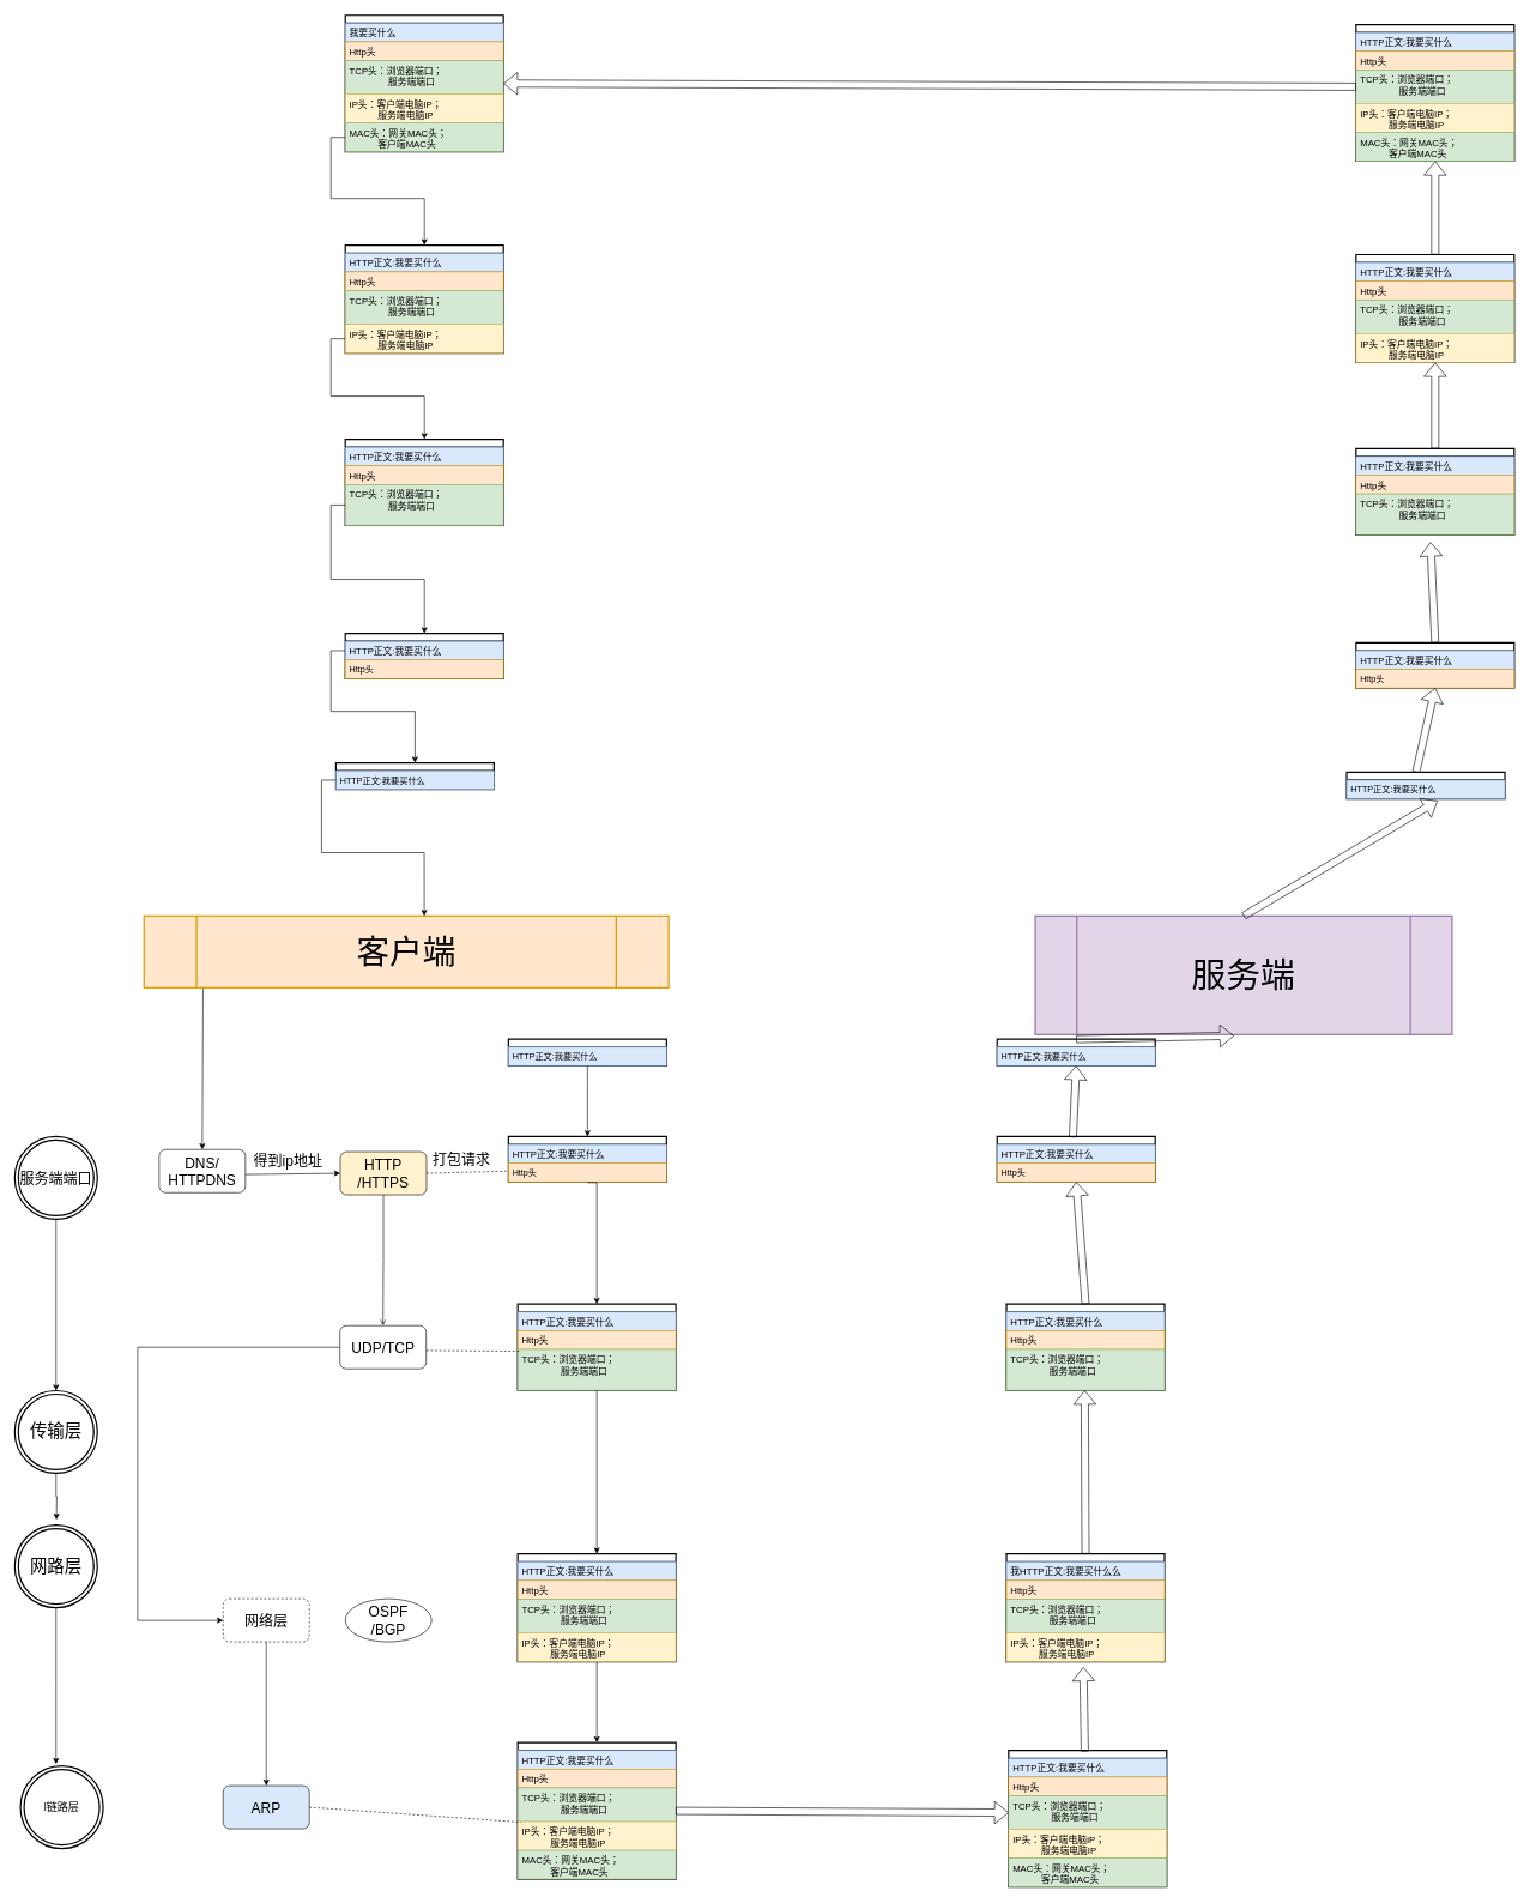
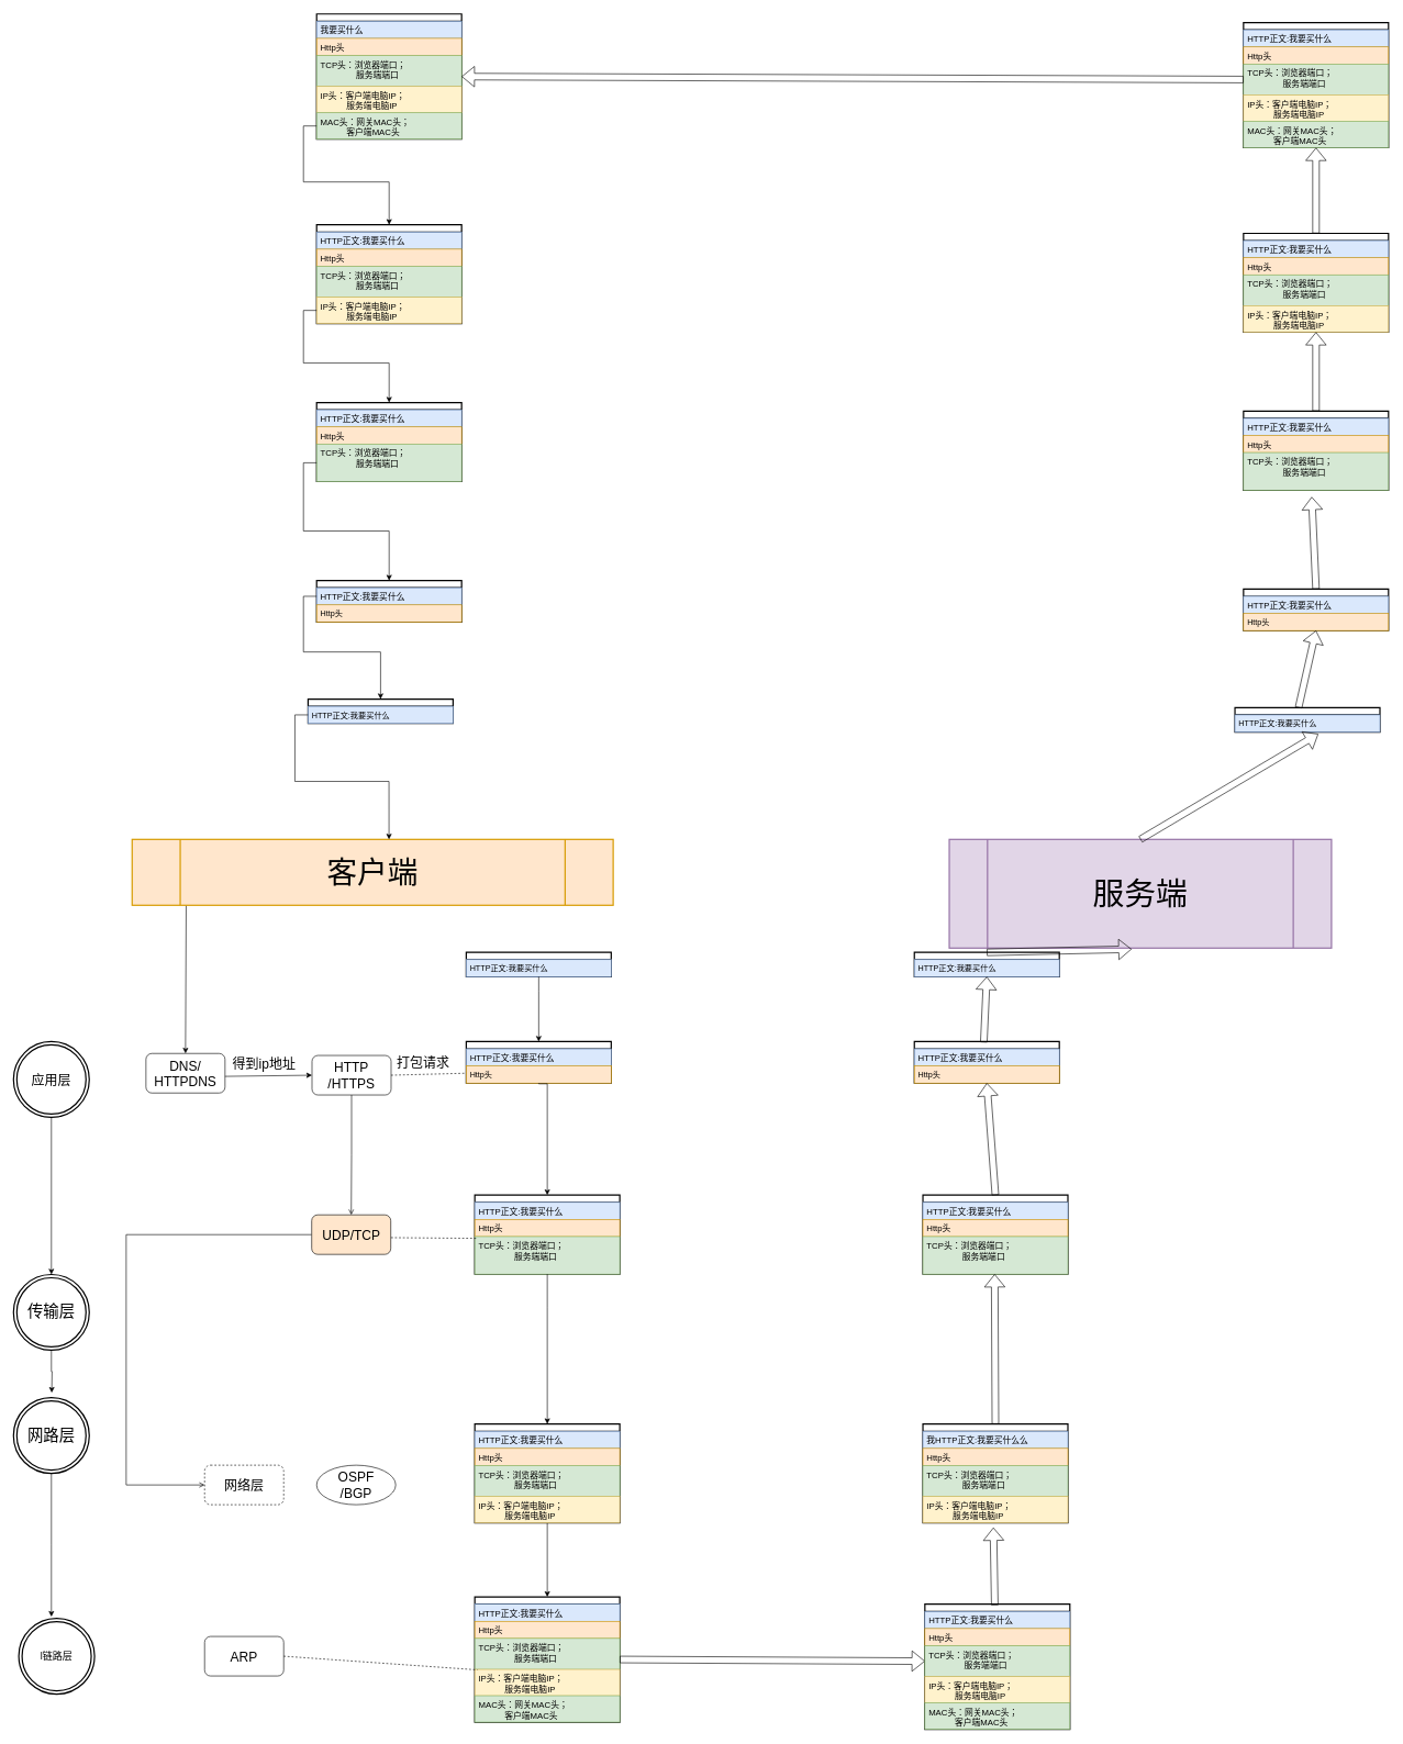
- <mxCell id="4" value="HTTP&lt;br&gt;/HTTPS" parent="1" style="rounded=1;whiteSpace=wrap;html=1;fontSize=20;fillColor=#fff2cc;" vertex="1"><mxGeometry as="geometry" width="120" height="60" x="473" y="1601" /></mxCell>
+ <mxCell id="4" value="HTTP&lt;br&gt;/HTTPS" parent="1" style="rounded=1;whiteSpace=wrap;html=1;fontSize=20;" vertex="1"><mxGeometry as="geometry" width="120" height="60" x="473" y="1601" /></mxCell>
- <mxCell id="25" value="&lt;font style=&quot;font-size: 20px&quot;&gt;服务端端口&lt;/font&gt;" parent="1" style="ellipse;shape=doubleEllipse;whiteSpace=wrap;html=1;aspect=fixed;labelBackgroundColor=#ffffff;strokeWidth=2;fontSize=15;align=center;" vertex="1"><mxGeometry as="geometry" width="115" height="115" x="20" y="1580" /></mxCell>
+ <mxCell id="25" value="&lt;font style=&quot;font-size: 20px&quot;&gt;应用层&lt;/font&gt;" parent="1" style="ellipse;shape=doubleEllipse;whiteSpace=wrap;html=1;aspect=fixed;labelBackgroundColor=#ffffff;strokeWidth=2;fontSize=15;align=center;" vertex="1"><mxGeometry as="geometry" width="115" height="115" x="20" y="1580" /></mxCell>
- <mxCell id="10" value="&lt;span&gt;UDP/TCP&lt;/span&gt;" parent="1" style="rounded=1;whiteSpace=wrap;html=1;fontSize=20;" vertex="1"><mxGeometry as="geometry" width="120" height="60" x="472.5" y="1843" /></mxCell>
+ <mxCell id="10" value="&lt;span&gt;UDP/TCP&lt;/span&gt;" parent="1" style="rounded=1;whiteSpace=wrap;html=1;fontSize=20;fillColor=#ffe6cc;" vertex="1"><mxGeometry as="geometry" width="120" height="60" x="472.5" y="1843" /></mxCell>
- <mxCell id="9" parent="1" style="edgeStyle=orthogonalEdgeStyle;rounded=0;orthogonalLoop=1;jettySize=auto;html=1;entryX=0;entryY=0.5;entryDx=0;entryDy=0;fontSize=13;" edge="1" target="23" source="10"><mxGeometry as="geometry" relative="1"><Array as="points"><mxPoint x="191" y="1873" /><mxPoint x="191" y="2253" /></Array></mxGeometry></mxCell>
+ <mxCell id="9" parent="1" style="edgeStyle=orthogonalEdgeStyle;rounded=0;orthogonalLoop=1;jettySize=auto;html=1;entryX=0;entryY=0.5;entryDx=0;entryDy=0;fontSize=13;endArrow=open;" edge="1" target="23" source="10"><mxGeometry as="geometry" relative="1"><Array as="points"><mxPoint x="191" y="1873" /><mxPoint x="191" y="2253" /></Array></mxGeometry></mxCell>
- <mxCell id="22" parent="1" style="edgeStyle=orthogonalEdgeStyle;rounded=0;orthogonalLoop=1;jettySize=auto;html=1;entryX=0.5;entryY=0;entryDx=0;entryDy=0;fontSize=15;" edge="1" target="37" source="23"><mxGeometry as="geometry" relative="1" /></mxCell>
- <mxCell id="37" value="ARP" parent="1" style="rounded=1;whiteSpace=wrap;html=1;fontSize=20;fillColor=#dae8fc;" vertex="1"><mxGeometry as="geometry" width="120" height="60" x="310" y="2483" /></mxCell>
+ <mxCell id="37" value="ARP" parent="1" style="rounded=1;whiteSpace=wrap;html=1;fontSize=20;" vertex="1"><mxGeometry as="geometry" width="120" height="60" x="310" y="2483" /></mxCell>
